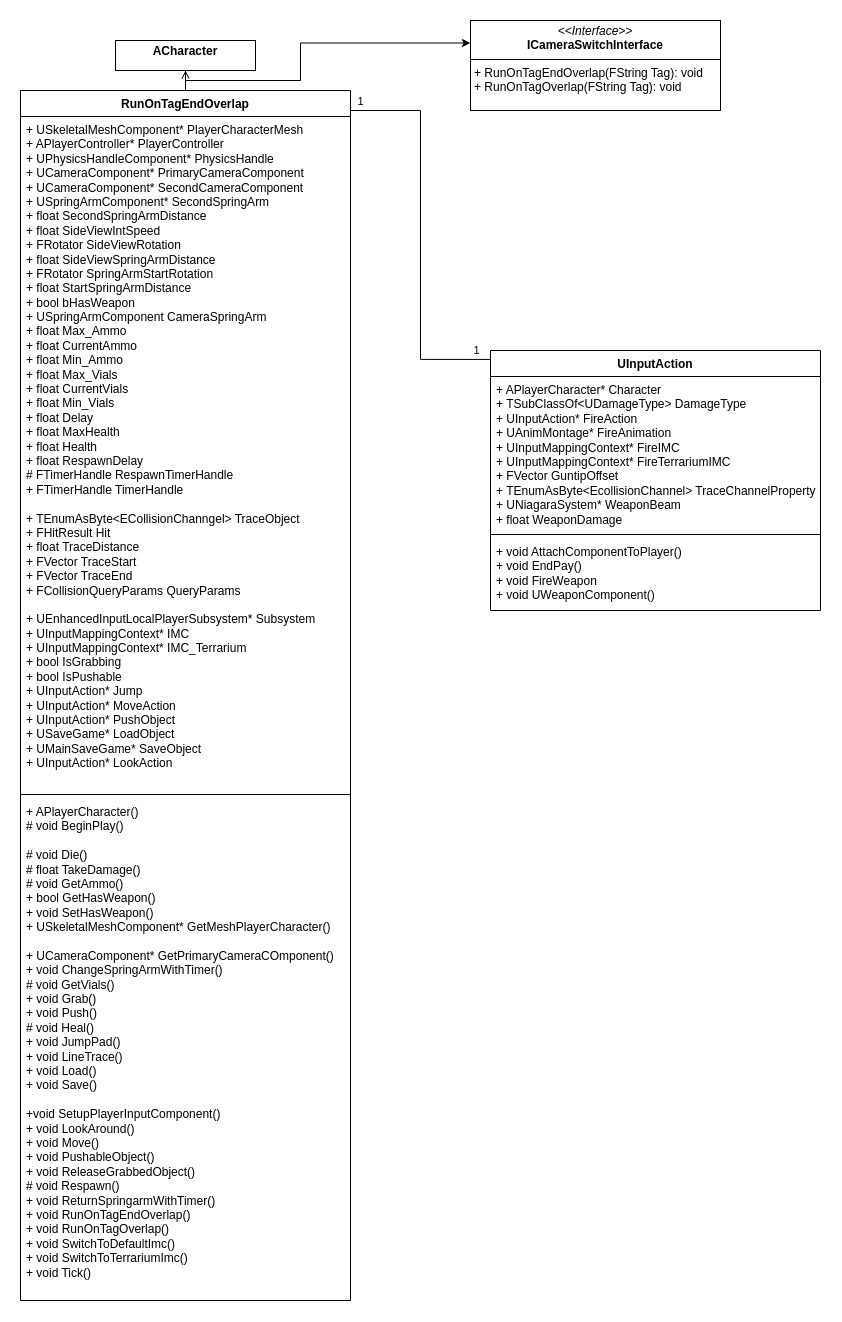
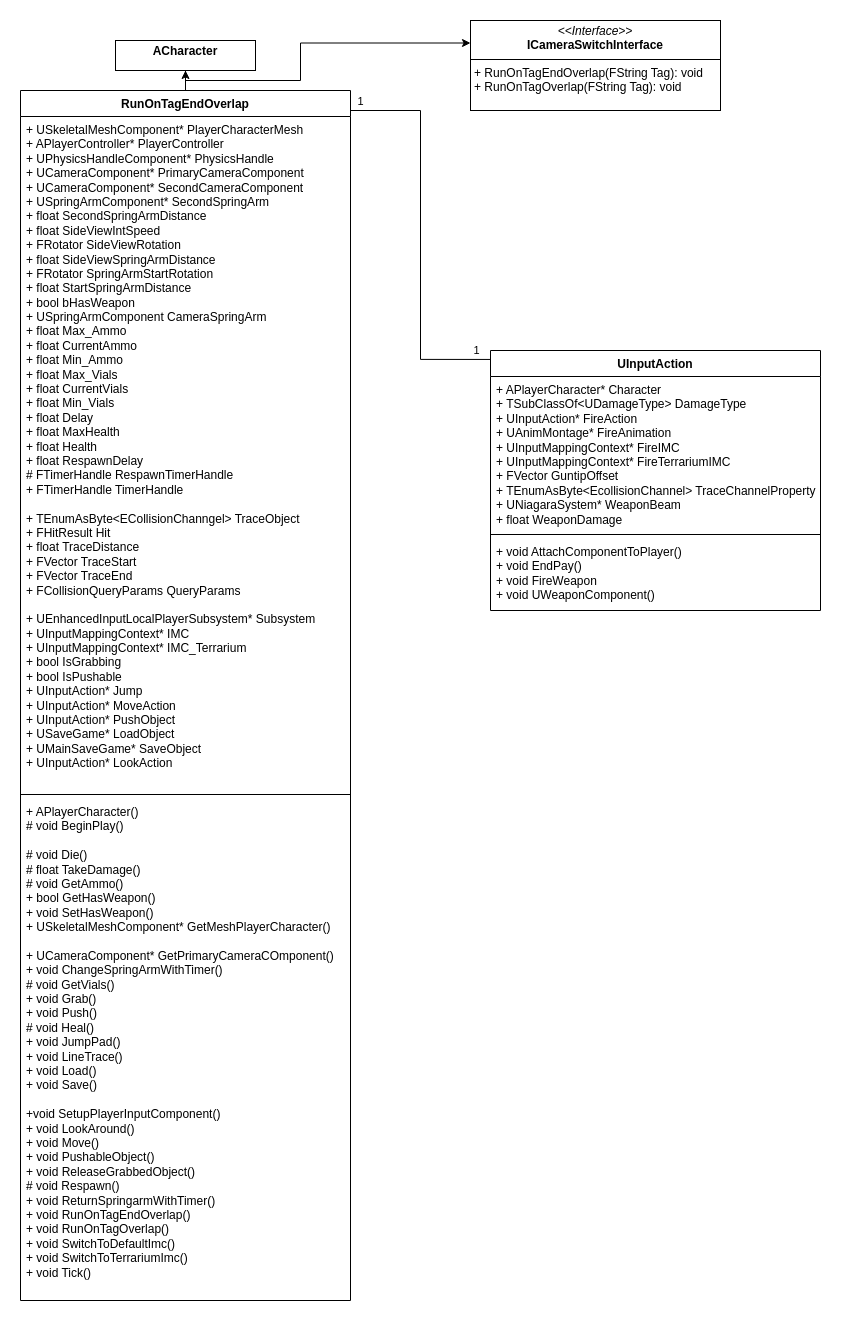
- <mxCell id="2" style="edgeStyle=orthogonalEdgeStyle;rounded=0;orthogonalLoop=1;jettySize=auto;html=1;entryX=0.5;entryY=1;entryDx=0;entryDy=0;endArrow=open;" parent="1" source="3" target="15" edge="1"><mxGeometry relative="1" as="geometry"><mxPoint x="240" y="70" as="targetPoint" /><Array as="points" /></mxGeometry></mxCell>
+ <mxCell id="2" style="edgeStyle=orthogonalEdgeStyle;rounded=0;orthogonalLoop=1;jettySize=auto;html=1;entryX=0.5;entryY=1;entryDx=0;entryDy=0;" parent="1" source="3" target="15" edge="1"><mxGeometry relative="1" as="geometry"><mxPoint x="240" y="70" as="targetPoint" /><Array as="points" /></mxGeometry></mxCell>
